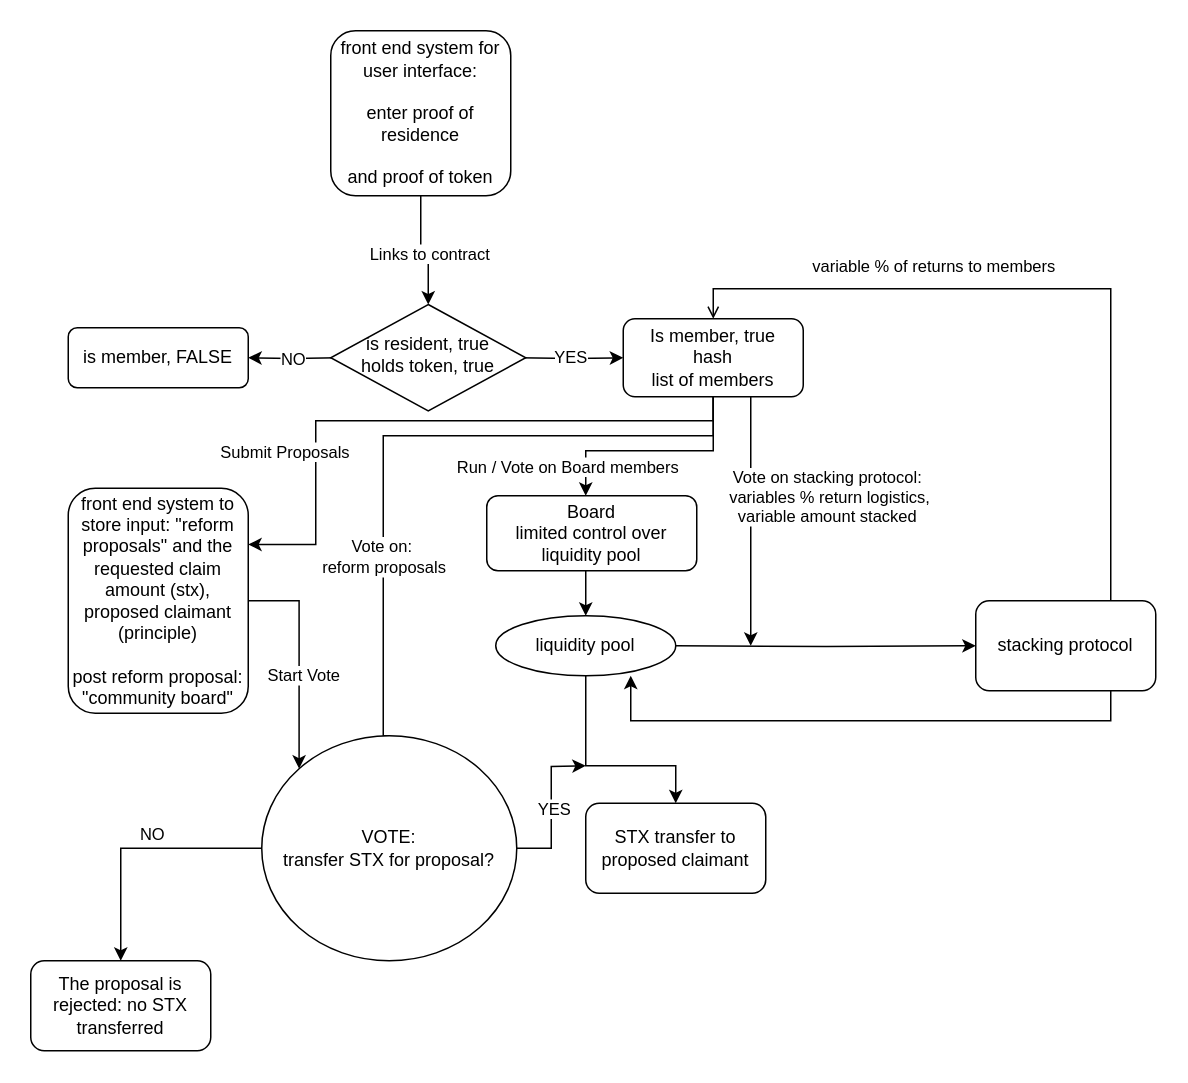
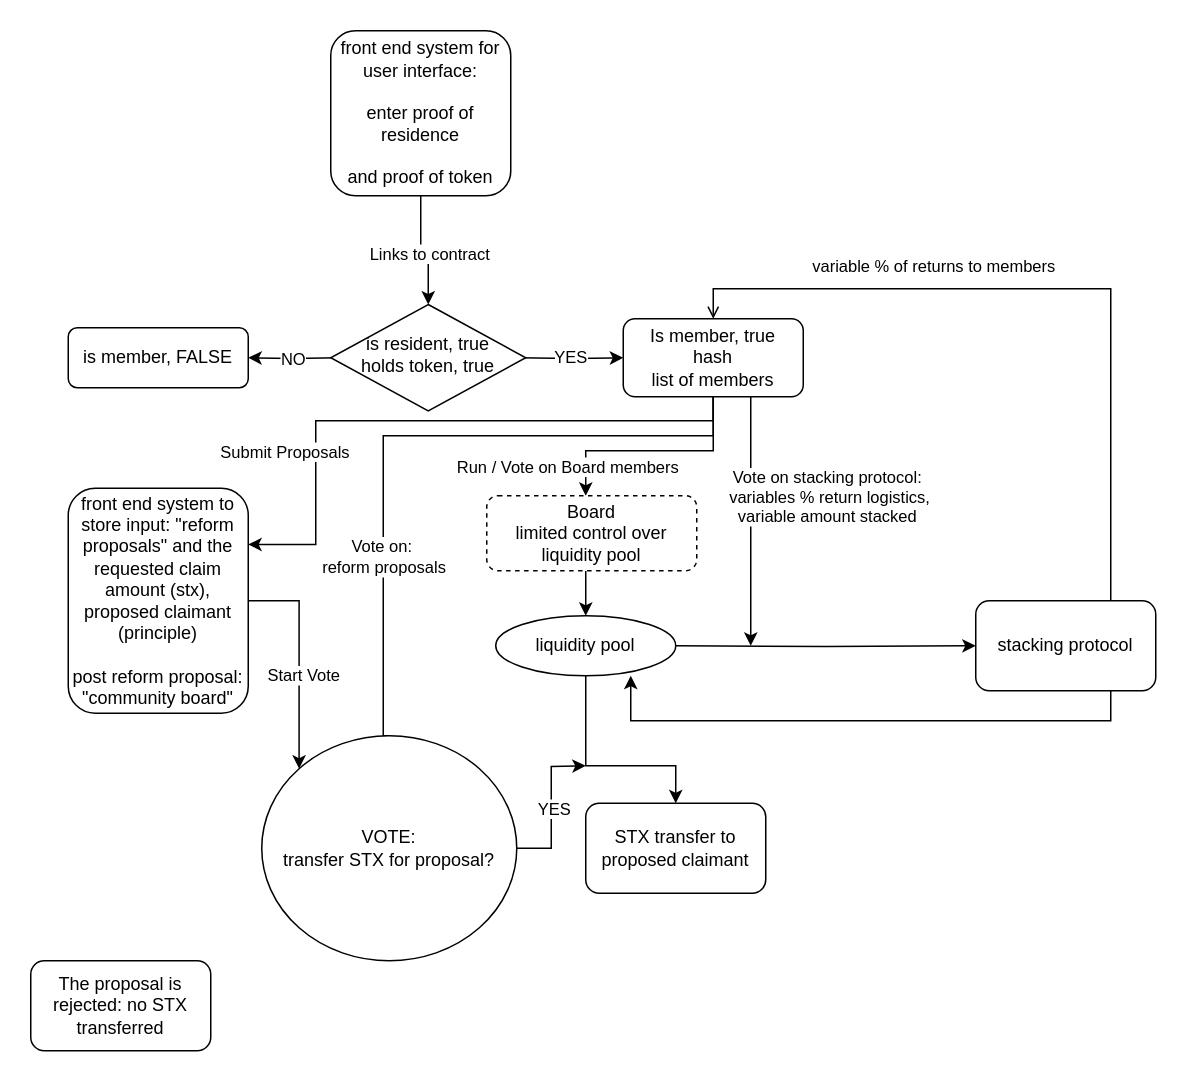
- <mxCell id="36" value="Board&lt;br&gt;limited control over liquidity pool" style="rounded=1;whiteSpace=wrap;html=1;" vertex="1" parent="1"><mxGeometry x="324" y="330" width="140" height="50" as="geometry" /></mxCell>
+ <mxCell id="36" value="Board&lt;br&gt;limited control over liquidity pool" style="rounded=1;whiteSpace=wrap;html=1;dashed=1;" vertex="1" parent="1"><mxGeometry x="324" y="330" width="140" height="50" as="geometry" /></mxCell>
- <mxCell id="22" style="edgeStyle=orthogonalEdgeStyle;rounded=0;orthogonalLoop=1;jettySize=auto;html=1;entryX=0.5;entryY=0;entryDx=0;entryDy=0;" edge="1" parent="1" source="26" target="28"><mxGeometry relative="1" as="geometry" /></mxCell>
- <mxCell id="23" value="NO&lt;br&gt;" style="edgeLabel;html=1;align=center;verticalAlign=middle;resizable=0;points=[];" vertex="1" connectable="0" parent="22"><mxGeometry x="-0.12" relative="1" as="geometry"><mxPoint y="-10" as="offset" /></mxGeometry></mxCell>
